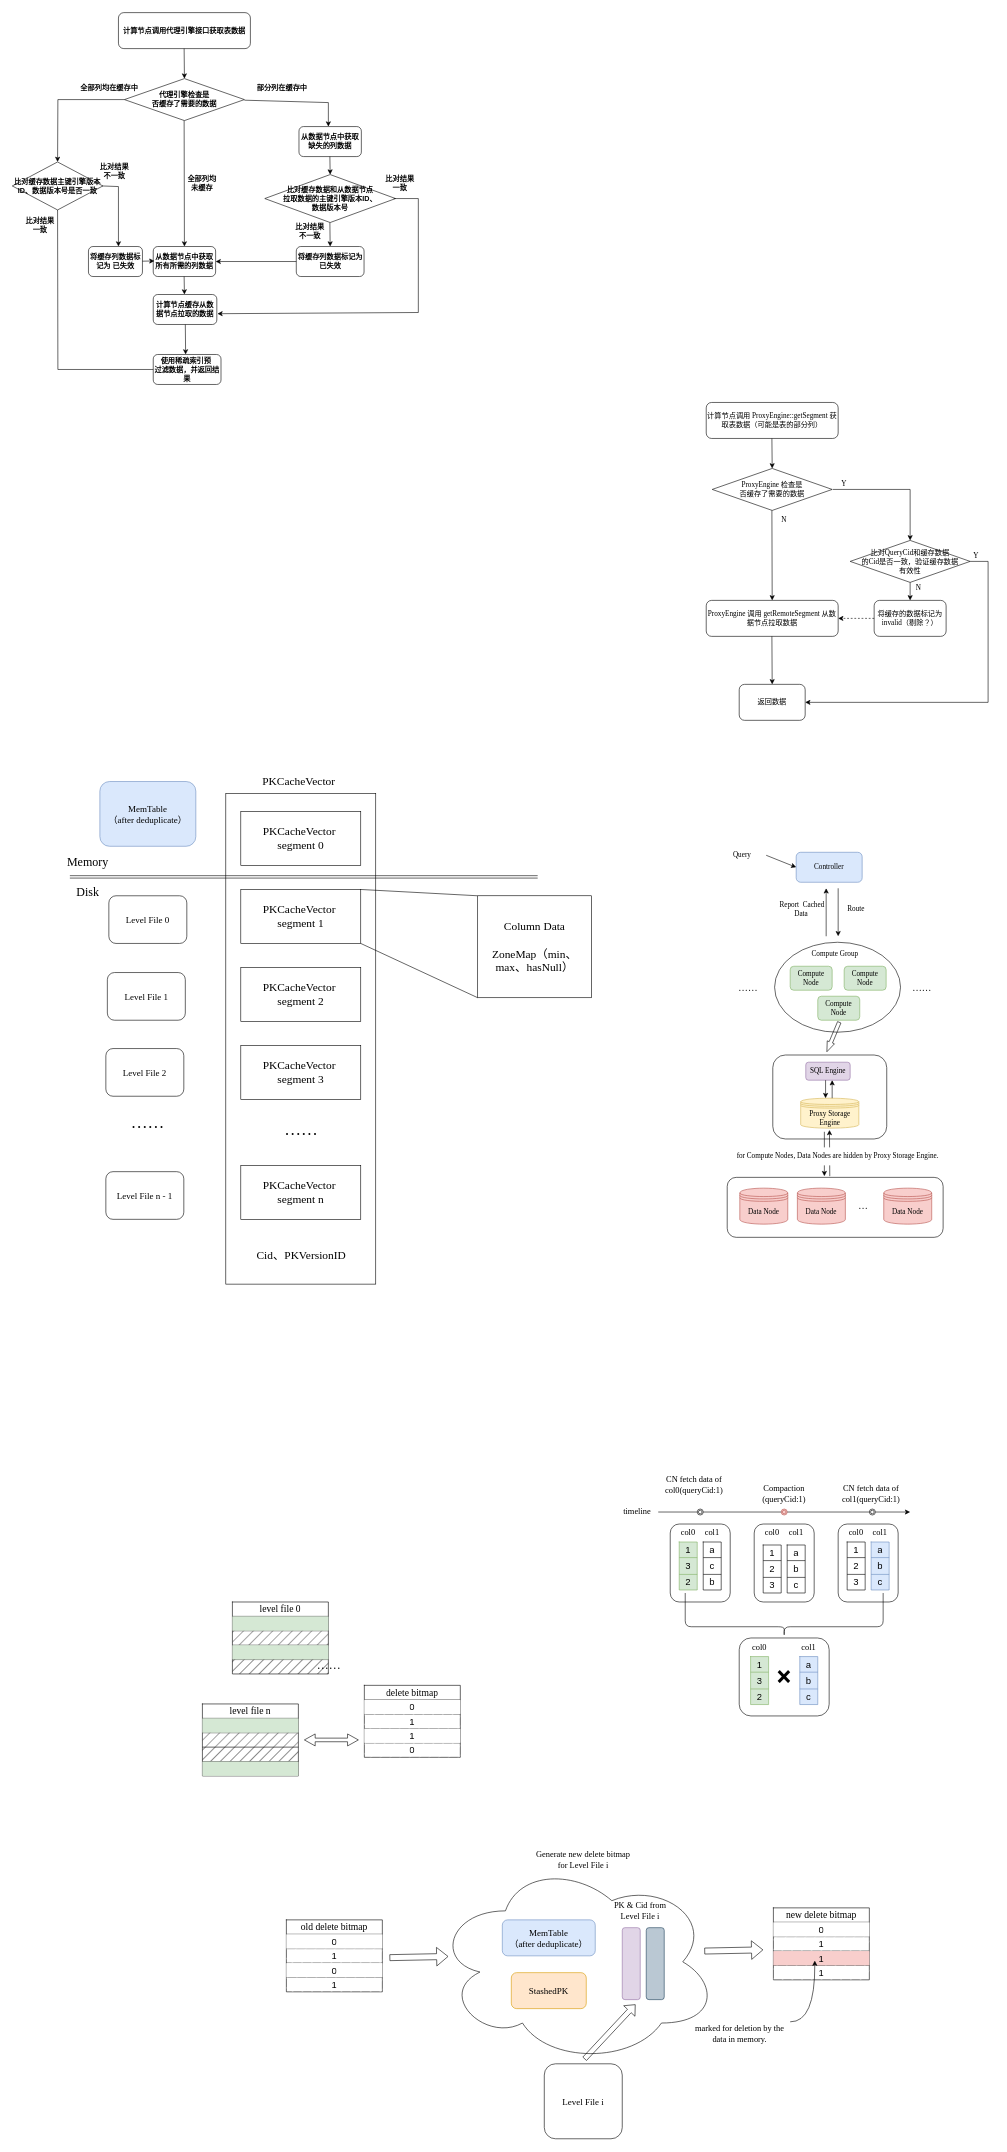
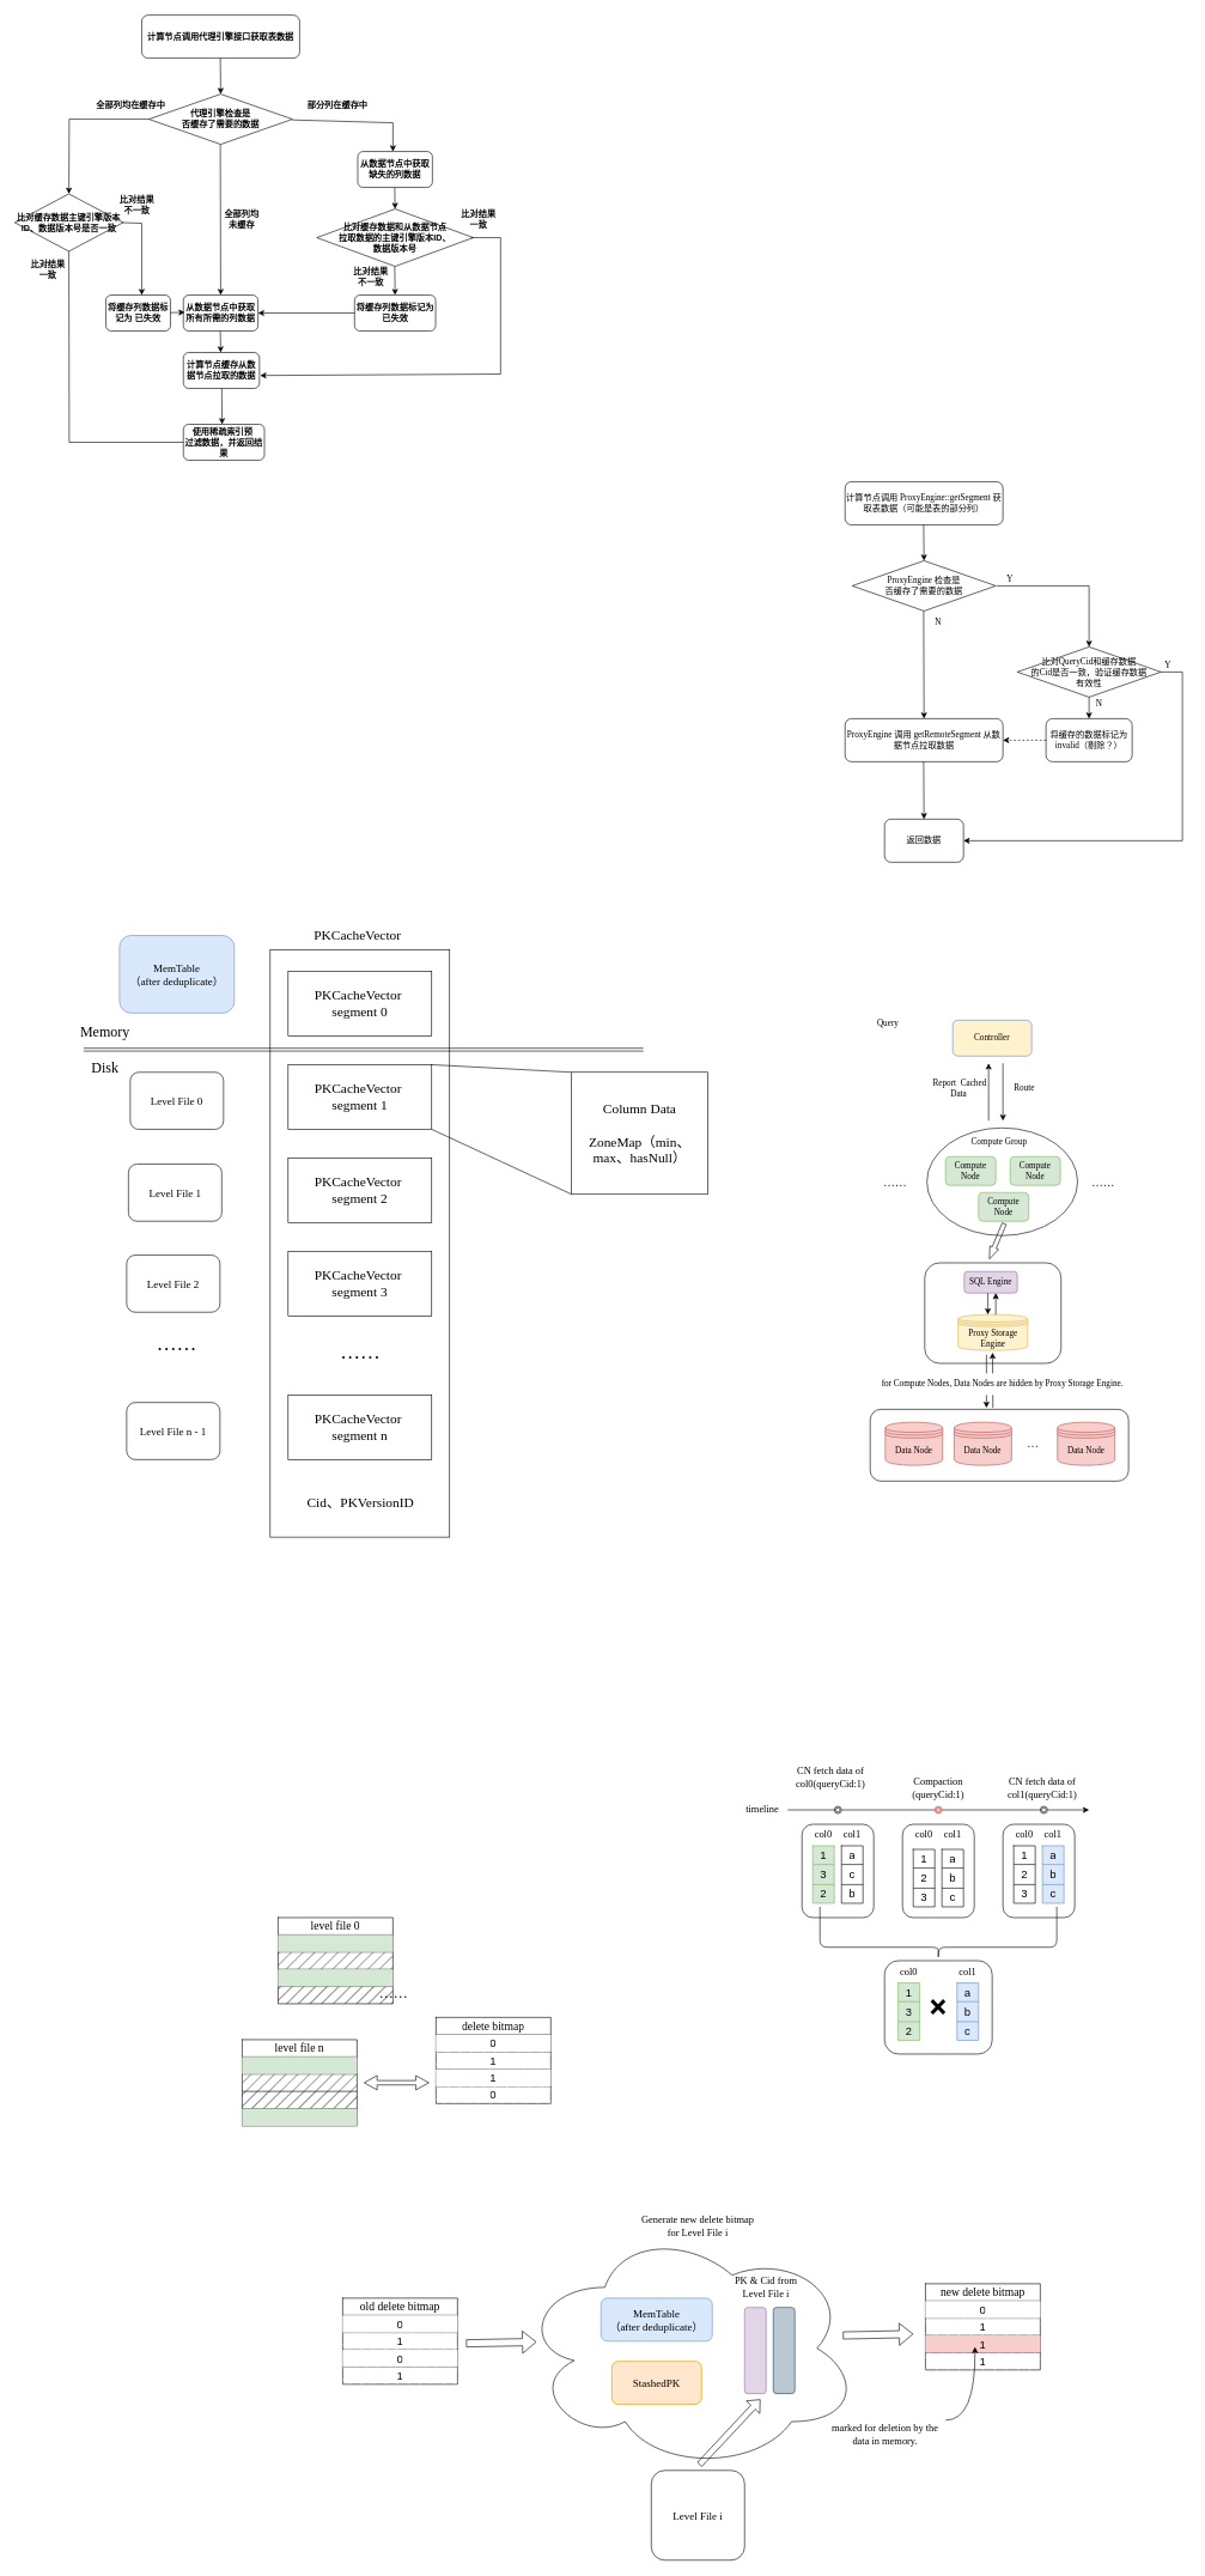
- <mxCell id="24" value="" style="endArrow=classic;html=1;rounded=0;entryX=0;entryY=0.5;entryDx=0;entryDy=0;exitX=1;exitY=0.5;exitDx=0;exitDy=0;" parent="1" source="23" target="22" edge="1"><mxGeometry width="50" height="50" relative="1" as="geometry"><mxPoint x="1267" y="1445" as="sourcePoint" /><mxPoint x="1267" y="1390" as="targetPoint" /></mxGeometry></mxCell>
- <mxCell id="22" value="&lt;font face=&quot;Comic Sans MS&quot;&gt;Controller&lt;/font&gt;" style="rounded=1;whiteSpace=wrap;html=1;fillColor=#dae8fc;strokeColor=#6c8ebf;" parent="1" vertex="1"><mxGeometry x="1327" y="1420" width="110" height="50" as="geometry" /></mxCell>
+ <mxCell id="22" value="&lt;font face=&quot;Comic Sans MS&quot;&gt;Controller&lt;/font&gt;" style="rounded=1;whiteSpace=wrap;html=1;fillColor=#fff2cc;strokeColor=#6c8ebf;" parent="1" vertex="1"><mxGeometry x="1327" y="1420" width="110" height="50" as="geometry" /></mxCell>
